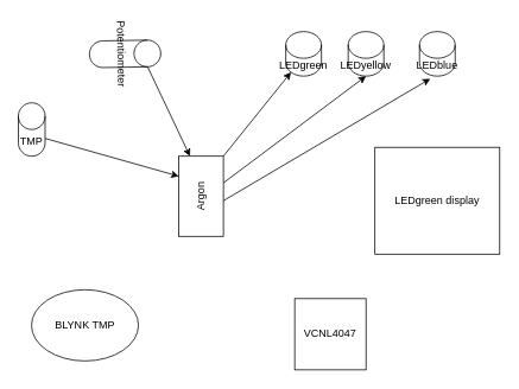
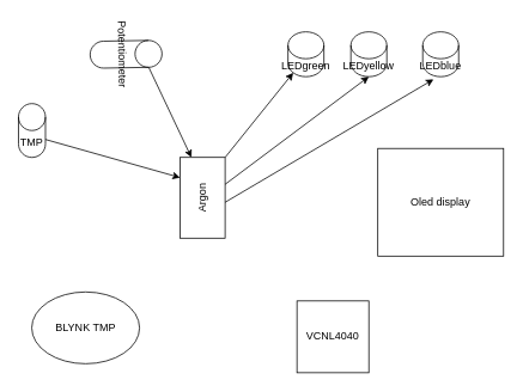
- <mxCell id="7" value="LEDgreen display" style="rounded=0;whiteSpace=wrap;html=1;" vertex="1" parent="1"><mxGeometry x="420" y="165" width="140" height="120" as="geometry" /></mxCell>
+ <mxCell id="7" value="Oled display" style="rounded=0;whiteSpace=wrap;html=1;" vertex="1" parent="1"><mxGeometry x="420" y="165" width="140" height="120" as="geometry" /></mxCell>
- <mxCell id="8" value="VCNL4047" style="whiteSpace=wrap;html=1;aspect=fixed;" vertex="1" parent="1"><mxGeometry x="330" y="335" width="80" height="80" as="geometry" /></mxCell>
+ <mxCell id="8" value="VCNL4040" style="whiteSpace=wrap;html=1;aspect=fixed;" vertex="1" parent="1"><mxGeometry x="330" y="335" width="80" height="80" as="geometry" /></mxCell>
